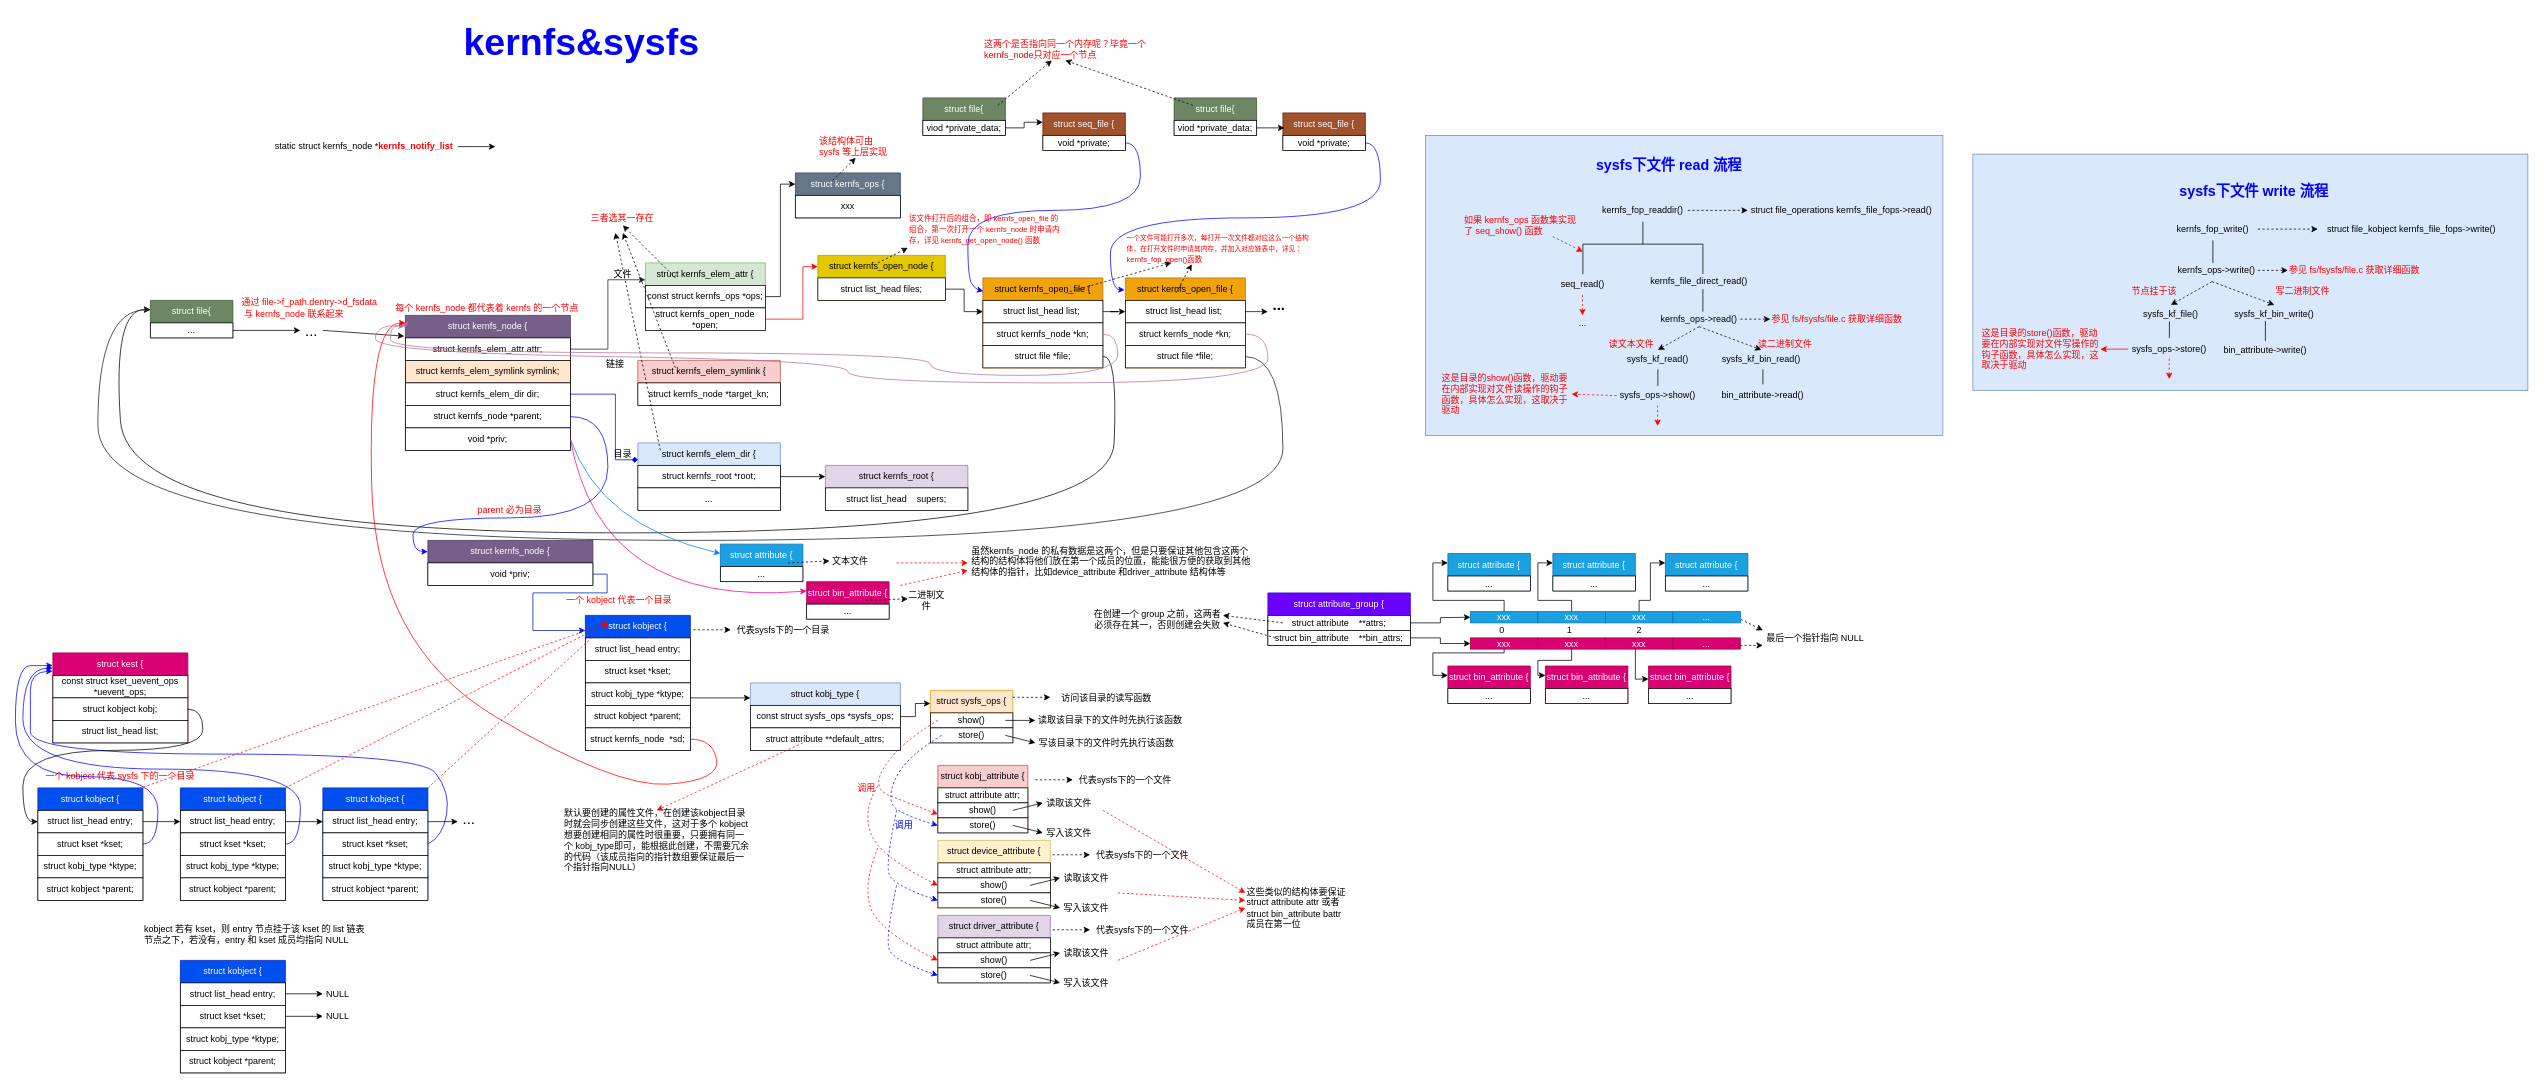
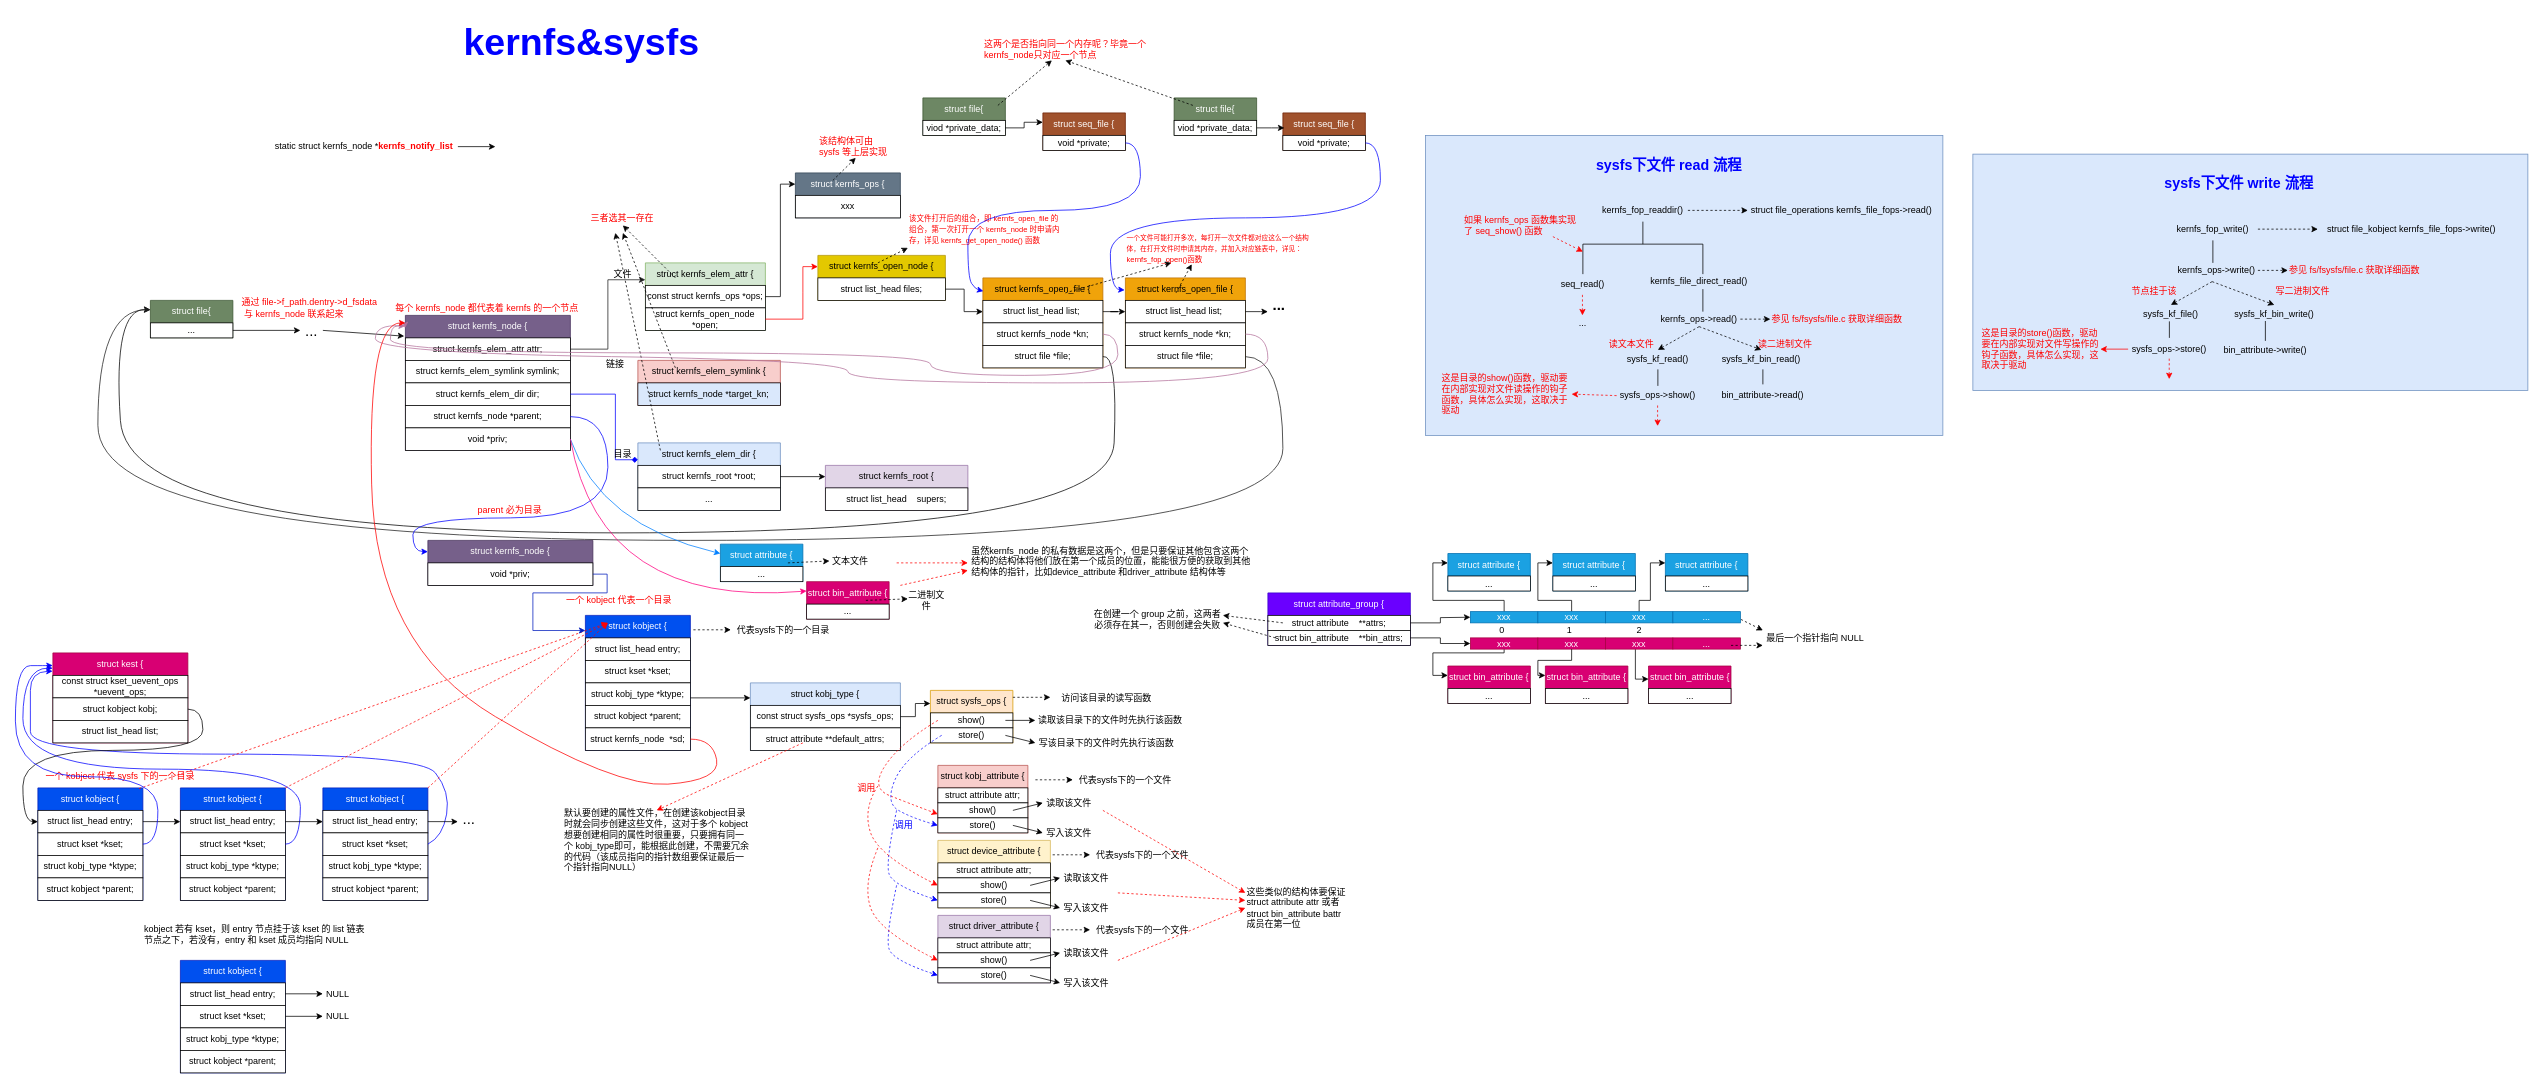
- <mxCell id="212" value="&lt;font color=&quot;#0000ff&quot; style=&quot;font-size: 19px;&quot;&gt;&lt;b&gt;sysfs下文件 write 流程&lt;/b&gt;&lt;/font&gt;" style="text;html=1;strokeColor=none;fillColor=none;align=center;verticalAlign=middle;whiteSpace=wrap;rounded=0;container=0;" parent="1" vertex="1"><mxGeometry x="2900" y="240" width="210" height="30" as="geometry" /></mxCell>
+ <mxCell id="212" value="&lt;font color=&quot;#0000ff&quot; style=&quot;font-size: 19px;&quot;&gt;&lt;b&gt;sysfs下文件 write 流程&lt;/b&gt;&lt;/font&gt;" style="text;html=1;strokeColor=none;fillColor=none;align=center;verticalAlign=middle;whiteSpace=wrap;rounded=0;container=0;" parent="1" vertex="1"><mxGeometry x="2880" y="230" width="210" height="30" as="geometry" /></mxCell>
- <mxCell id="4" value="struct kernfs_elem_symlink&#09;symlink;" style="rounded=0;whiteSpace=wrap;html=1;fillColor=#ffe6cc;" parent="2" vertex="1"><mxGeometry y="60" width="220" height="30" as="geometry" /></mxCell>
+ <mxCell id="4" value="struct kernfs_elem_symlink&#09;symlink;" style="rounded=0;whiteSpace=wrap;html=1;" parent="2" vertex="1"><mxGeometry y="60" width="220" height="30" as="geometry" /></mxCell>
- <mxCell id="37" value="struct kernfs_node&#09;*target_kn;" style="rounded=0;whiteSpace=wrap;html=1;" parent="36" vertex="1"><mxGeometry y="30" width="190" height="30" as="geometry" /></mxCell>
+ <mxCell id="37" value="struct kernfs_node&#09;*target_kn;" style="rounded=0;whiteSpace=wrap;html=1;fillColor=#dae8fc;" parent="36" vertex="1"><mxGeometry y="30" width="190" height="30" as="geometry" /></mxCell>
